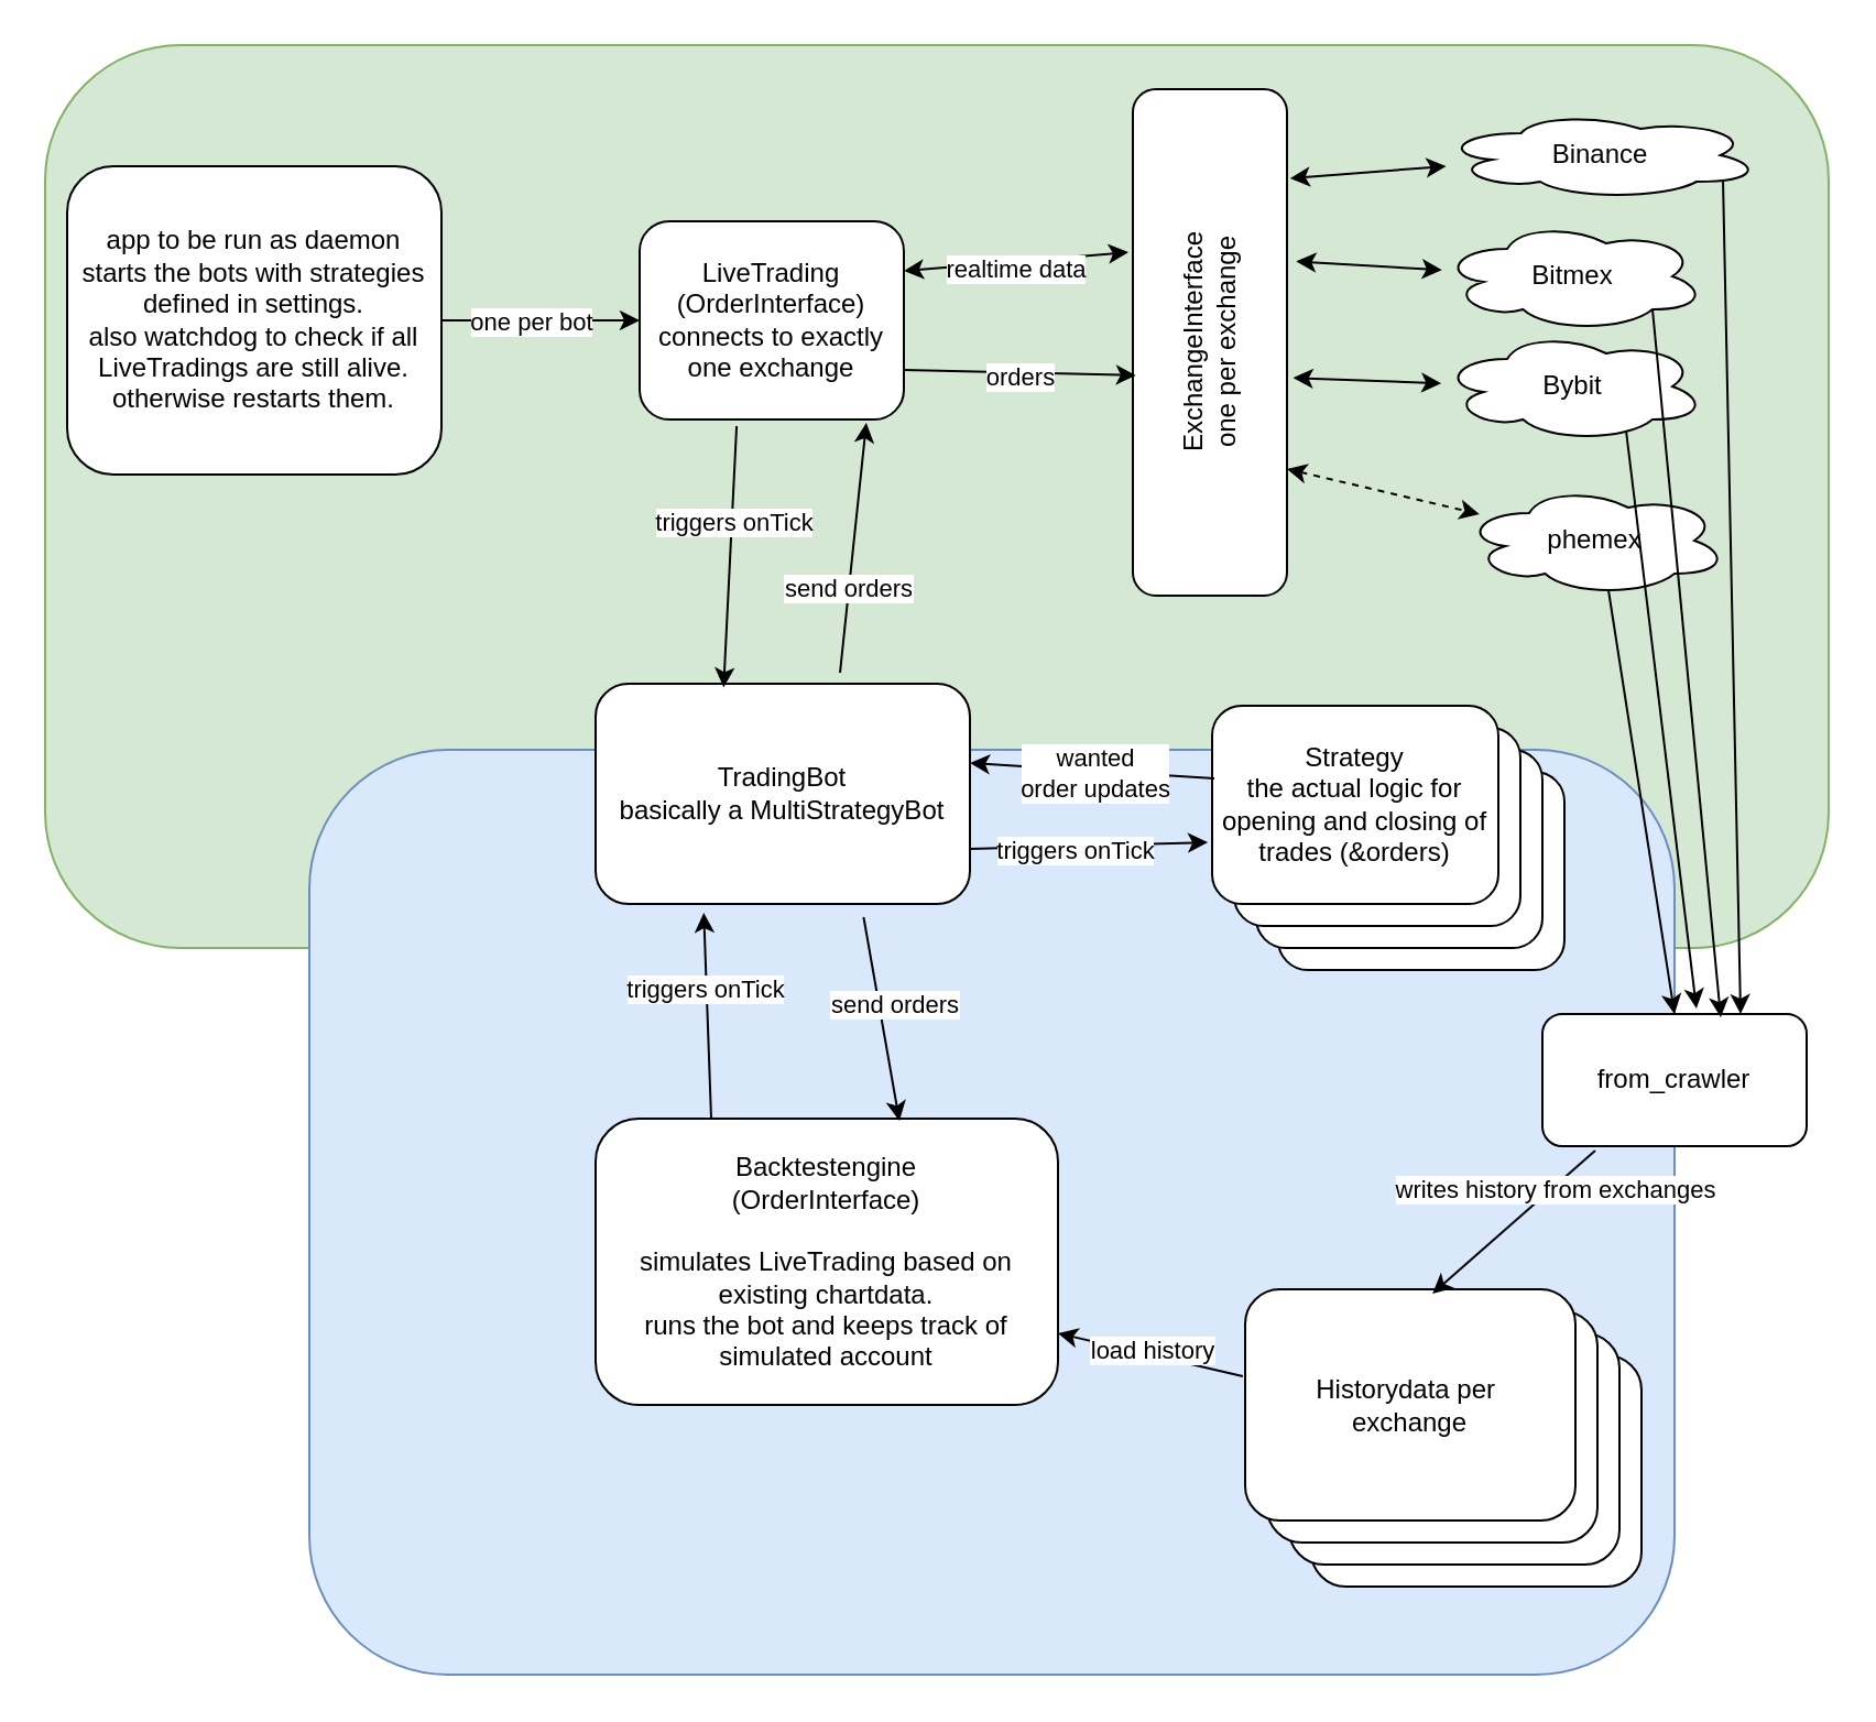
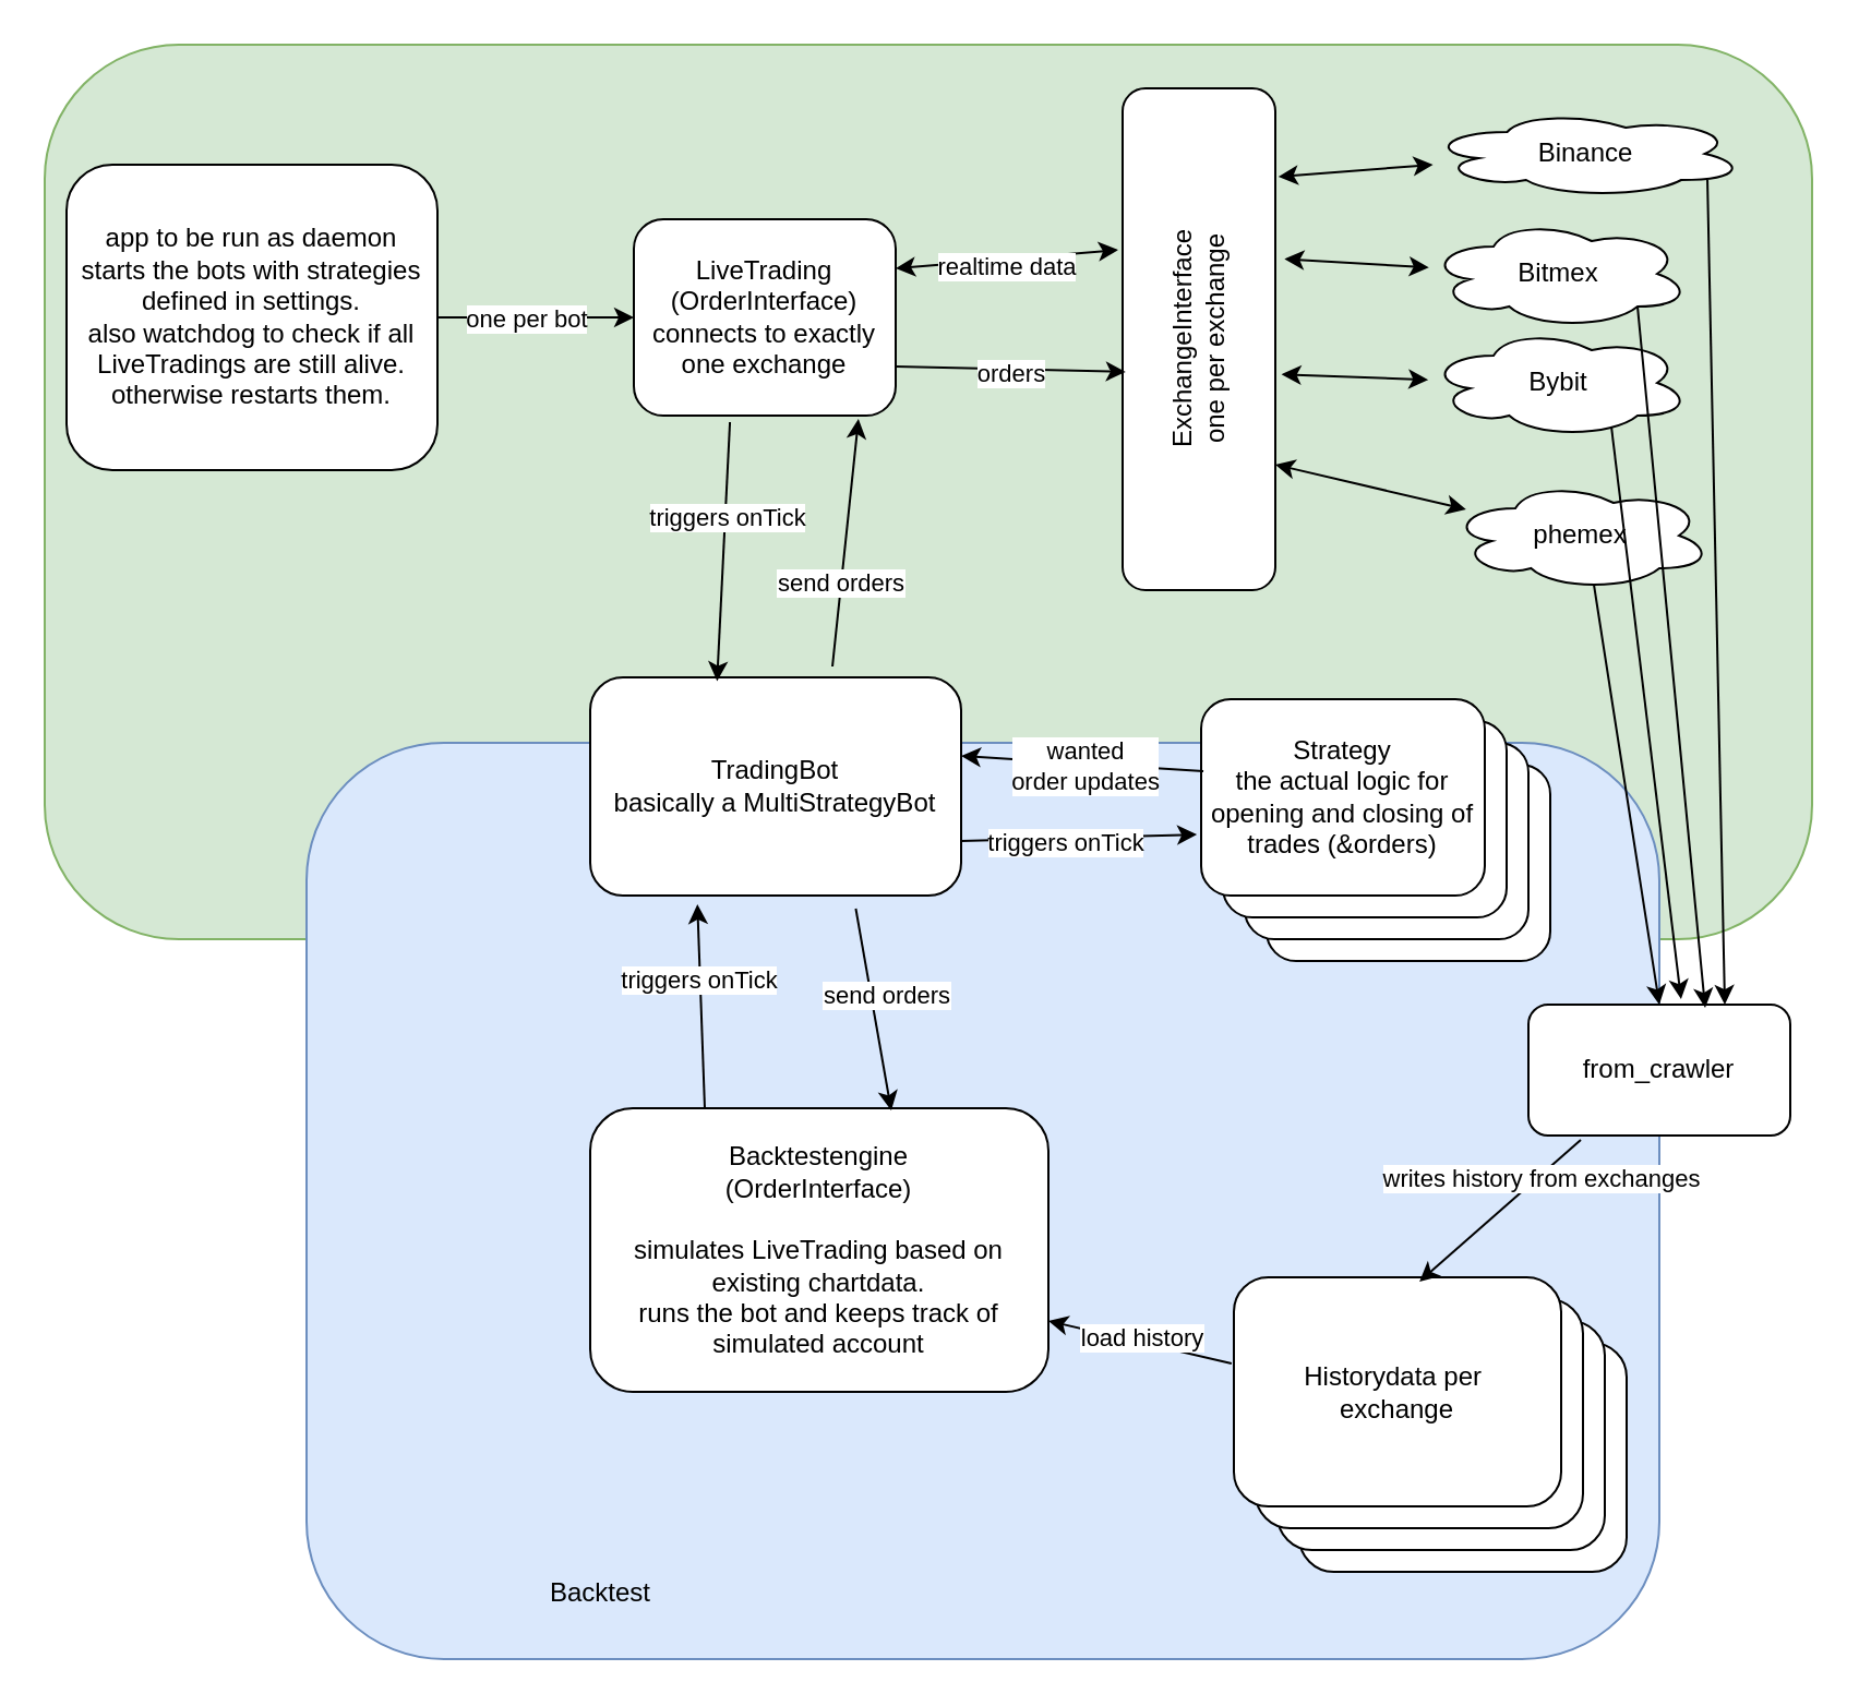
- <mxCell id="12" value="" style="endArrow=classic;startArrow=classic;html=1;exitX=0.25;exitY=1;exitDx=0;exitDy=0;dashed=1;" edge="1" parent="1" source="8" target="7"><mxGeometry width="50" height="50" relative="1" as="geometry"><mxPoint x="524" y="175" as="sourcePoint" /><mxPoint x="664.427" y="182.021" as="targetPoint" /></mxGeometry></mxCell>
+ <mxCell id="12" value="" style="endArrow=classic;startArrow=classic;html=1;exitX=0.25;exitY=1;exitDx=0;exitDy=0;" edge="1" parent="1" source="8" target="7"><mxGeometry width="50" height="50" relative="1" as="geometry"><mxPoint x="524" y="175" as="sourcePoint" /><mxPoint x="664.427" y="182.021" as="targetPoint" /></mxGeometry></mxCell>
+ <mxCell id="39" value="Backtest" style="text;html=1;strokeColor=none;fillColor=none;align=center;verticalAlign=middle;whiteSpace=wrap;rounded=0;" vertex="1" parent="1"><mxGeometry x="250" y="720" width="50" height="20" as="geometry" /></mxCell>
